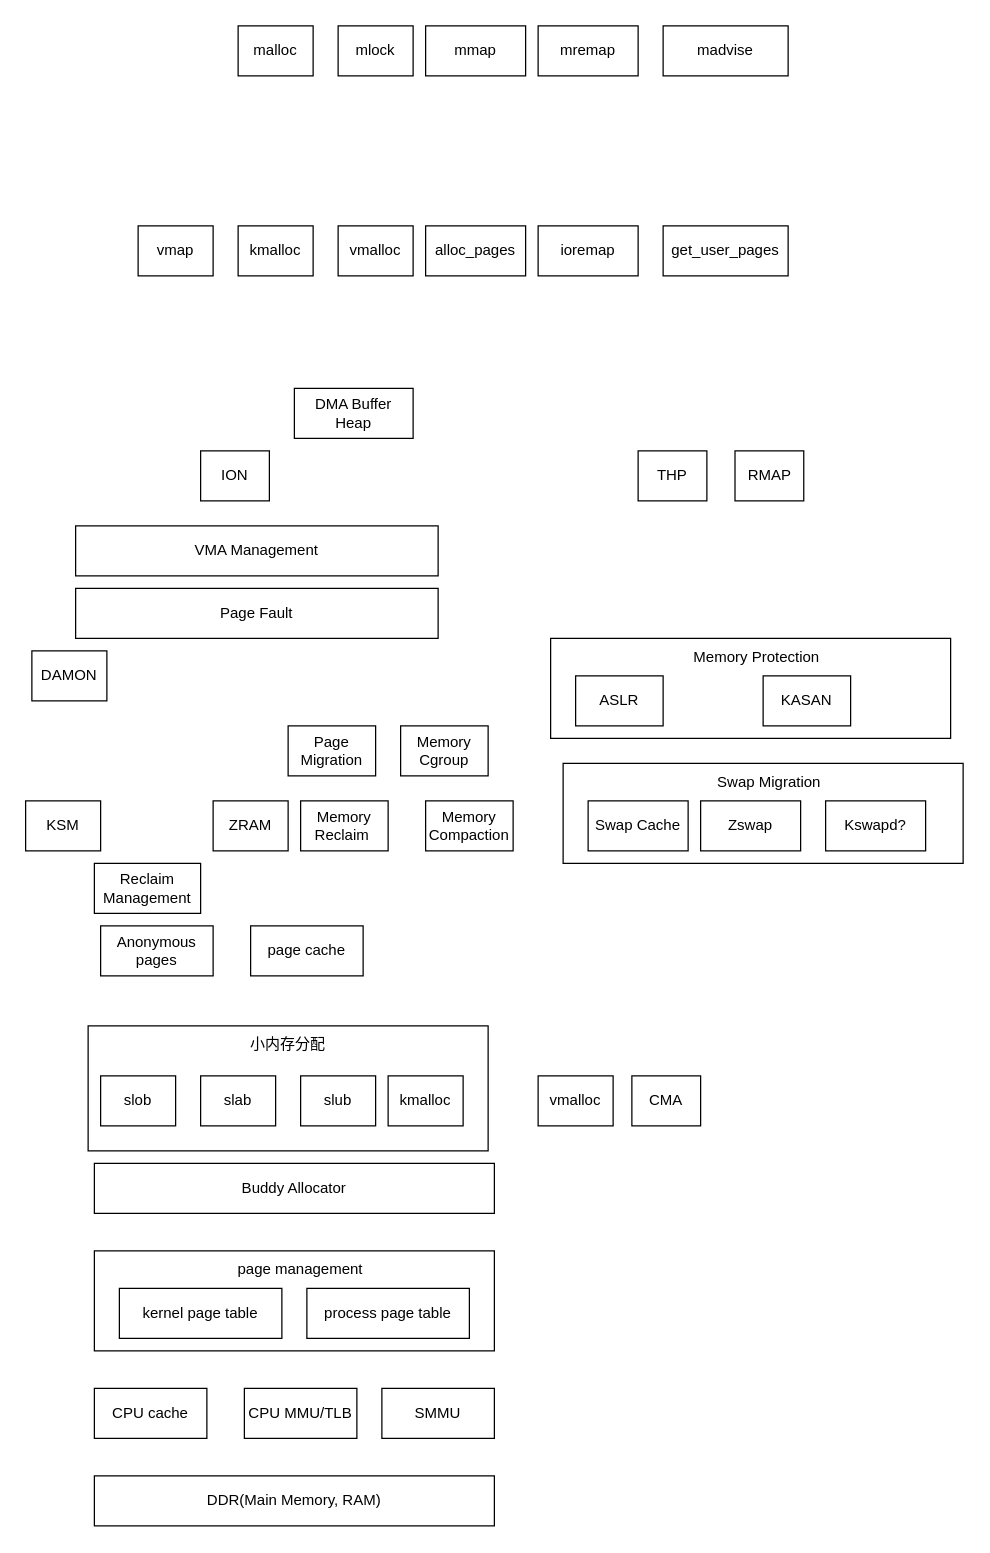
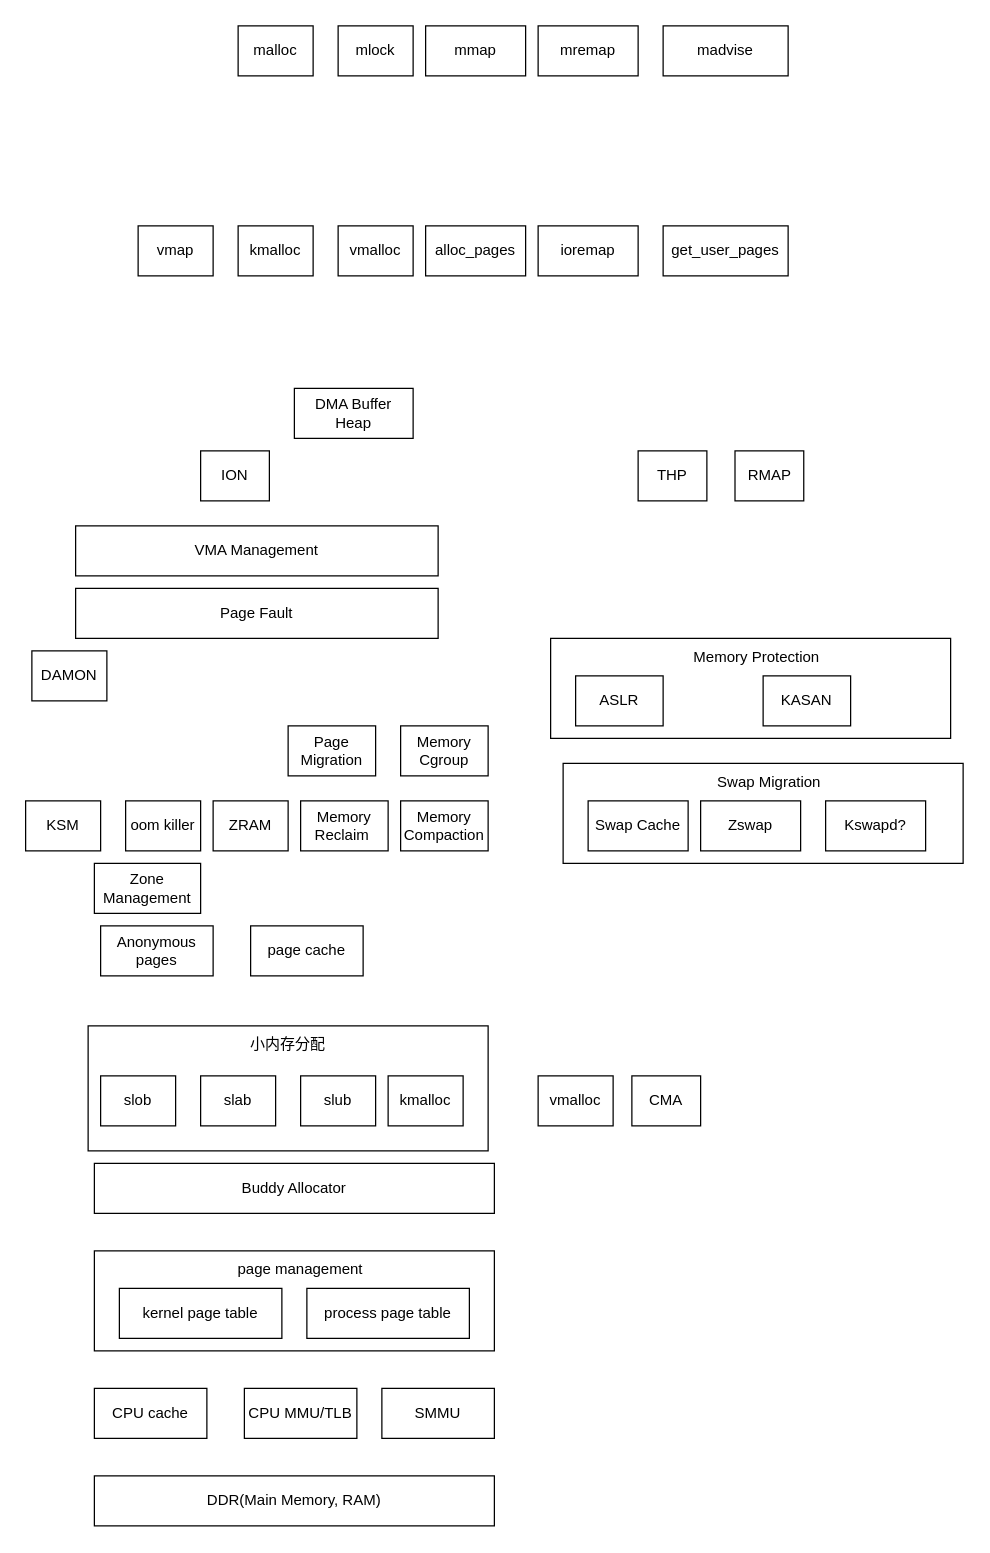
+ <mxCell id="31" value="oom killer" style="rounded=0;whiteSpace=wrap;html=1;" vertex="1" parent="1"><mxGeometry x="100" y="640" width="60" height="40" as="geometry" /></mxCell>
- <mxCell id="18" value="Memory Compaction" style="rounded=0;whiteSpace=wrap;html=1;" vertex="1" parent="1"><mxGeometry x="340" y="640" width="70" height="40" as="geometry" /></mxCell>
+ <mxCell id="18" value="Memory Compaction" style="rounded=0;whiteSpace=wrap;html=1;" vertex="1" parent="1"><mxGeometry x="320" y="640" width="70" height="40" as="geometry" /></mxCell>
- <mxCell id="52" value="Reclaim Management" style="rounded=0;whiteSpace=wrap;html=1;" vertex="1" parent="1"><mxGeometry x="75" y="690" width="85" height="40" as="geometry" /></mxCell>
+ <mxCell id="52" value="Zone Management" style="rounded=0;whiteSpace=wrap;html=1;" vertex="1" parent="1"><mxGeometry x="75" y="690" width="85" height="40" as="geometry" /></mxCell>
